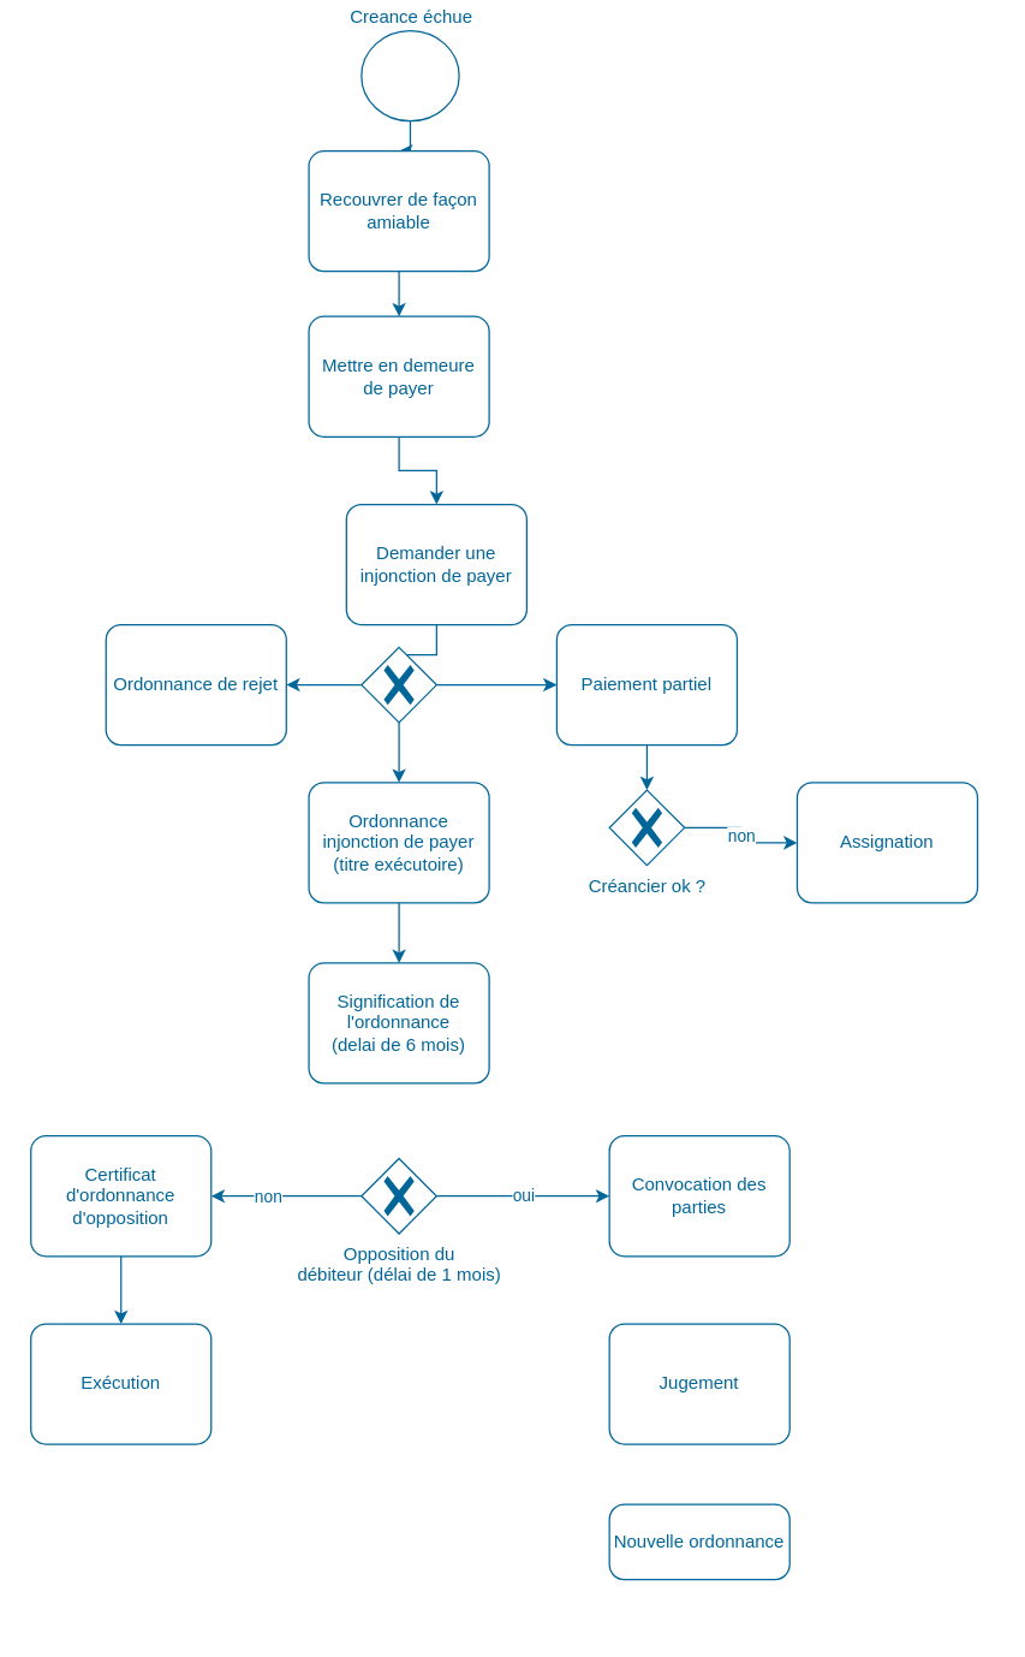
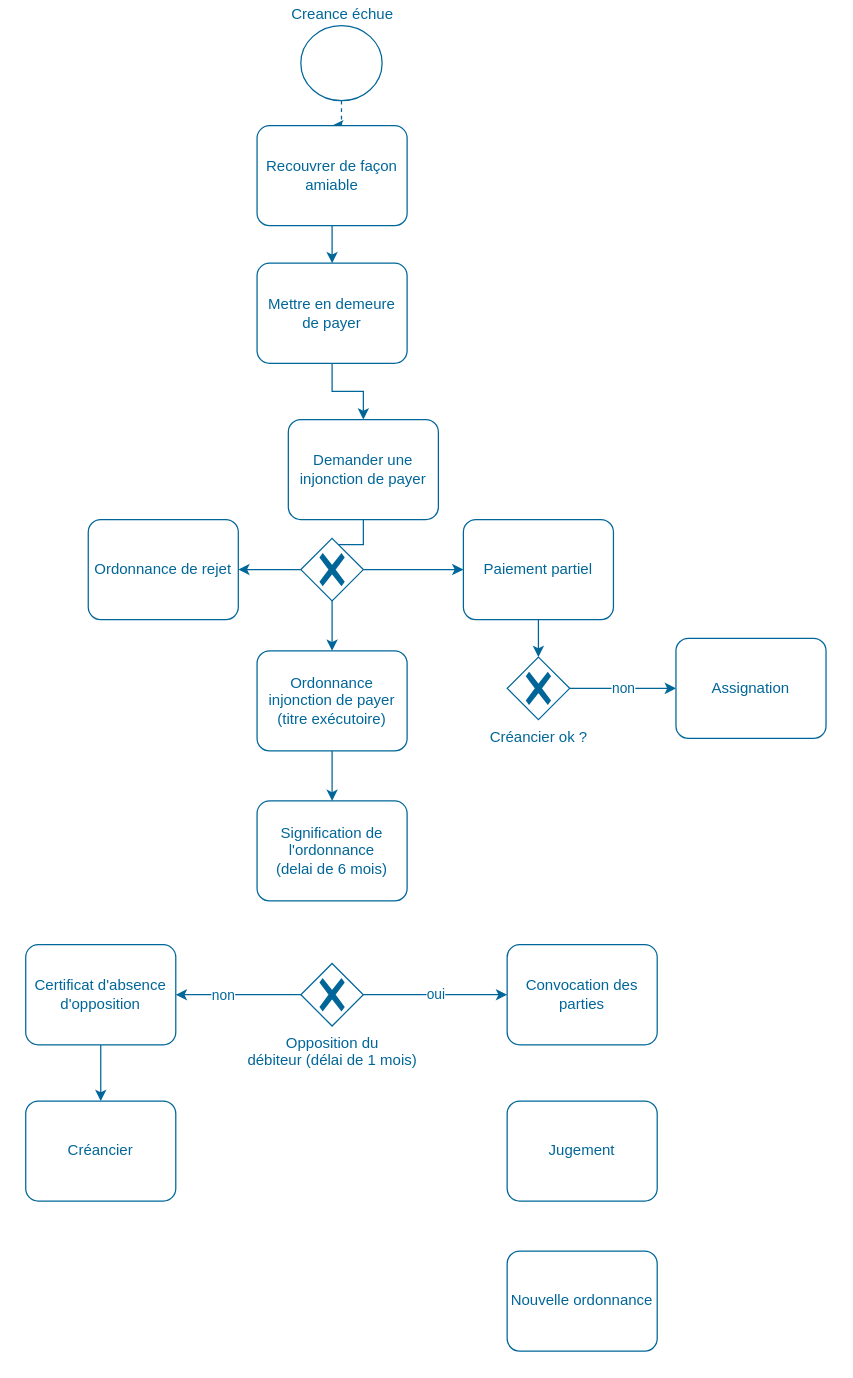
- <mxCell id="2" style="edgeStyle=orthogonalEdgeStyle;rounded=0;orthogonalLoop=1;jettySize=auto;html=1;exitX=0.5;exitY=1;exitDx=0;exitDy=0;exitPerimeter=0;fontColor=#006699;strokeColor=#006699;" edge="1" parent="1" source="3" target="5"><mxGeometry relative="1" as="geometry" /></mxCell>
+ <mxCell id="2" style="edgeStyle=orthogonalEdgeStyle;rounded=0;orthogonalLoop=1;jettySize=auto;html=1;exitX=0.5;exitY=1;exitDx=0;exitDy=0;exitPerimeter=0;fontColor=#006699;strokeColor=#006699;dashed=1;" edge="1" parent="1" source="3" target="5"><mxGeometry relative="1" as="geometry" /></mxCell>
- <mxCell id="20" value="Assignation" style="points=[[0.25,0,0],[0.5,0,0],[0.75,0,0],[1,0.25,0],[1,0.5,0],[1,0.75,0],[0.75,1,0],[0.5,1,0],[0.25,1,0],[0,0.75,0],[0,0.5,0],[0,0.25,0]];shape=mxgraph.bpmn.task;whiteSpace=wrap;rectStyle=rounded;size=10;taskMarker=abstract;fontColor=#006699;strokeColor=#006699;" vertex="1" parent="1"><mxGeometry x="530" y="520" width="120" height="80" as="geometry" /></mxCell>
+ <mxCell id="20" value="Assignation" style="points=[[0.25,0,0],[0.5,0,0],[0.75,0,0],[1,0.25,0],[1,0.5,0],[1,0.75,0],[0.75,1,0],[0.5,1,0],[0.25,1,0],[0,0.75,0],[0,0.5,0],[0,0.25,0]];shape=mxgraph.bpmn.task;whiteSpace=wrap;rectStyle=rounded;size=10;taskMarker=abstract;fontColor=#006699;strokeColor=#006699;" vertex="1" parent="1"><mxGeometry x="540" y="510" width="120" height="80" as="geometry" /></mxCell>
- <mxCell id="31" value="Certificat d'ordonnance d'opposition" style="points=[[0.25,0,0],[0.5,0,0],[0.75,0,0],[1,0.25,0],[1,0.5,0],[1,0.75,0],[0.75,1,0],[0.5,1,0],[0.25,1,0],[0,0.75,0],[0,0.5,0],[0,0.25,0]];shape=mxgraph.bpmn.task;whiteSpace=wrap;rectStyle=rounded;size=10;taskMarker=abstract;fontColor=#006699;strokeColor=#006699;" vertex="1" parent="1"><mxGeometry x="20" y="755" width="120" height="80" as="geometry" /></mxCell>
+ <mxCell id="31" value="Certificat d'absence d'opposition" style="points=[[0.25,0,0],[0.5,0,0],[0.75,0,0],[1,0.25,0],[1,0.5,0],[1,0.75,0],[0.75,1,0],[0.5,1,0],[0.25,1,0],[0,0.75,0],[0,0.5,0],[0,0.25,0]];shape=mxgraph.bpmn.task;whiteSpace=wrap;rectStyle=rounded;size=10;taskMarker=abstract;fontColor=#006699;strokeColor=#006699;" vertex="1" parent="1"><mxGeometry x="20" y="755" width="120" height="80" as="geometry" /></mxCell>
- <mxCell id="32" value="Exécution" style="points=[[0.25,0,0],[0.5,0,0],[0.75,0,0],[1,0.25,0],[1,0.5,0],[1,0.75,0],[0.75,1,0],[0.5,1,0],[0.25,1,0],[0,0.75,0],[0,0.5,0],[0,0.25,0]];shape=mxgraph.bpmn.task;whiteSpace=wrap;rectStyle=rounded;size=10;taskMarker=abstract;fontColor=#006699;strokeColor=#006699;" vertex="1" parent="1"><mxGeometry x="20" y="880" width="120" height="80" as="geometry" /></mxCell>
+ <mxCell id="32" value="Créancier" style="points=[[0.25,0,0],[0.5,0,0],[0.75,0,0],[1,0.25,0],[1,0.5,0],[1,0.75,0],[0.75,1,0],[0.5,1,0],[0.25,1,0],[0,0.75,0],[0,0.5,0],[0,0.25,0]];shape=mxgraph.bpmn.task;whiteSpace=wrap;rectStyle=rounded;size=10;taskMarker=abstract;fontColor=#006699;strokeColor=#006699;" vertex="1" parent="1"><mxGeometry x="20" y="880" width="120" height="80" as="geometry" /></mxCell>
- <mxCell id="29" value="Nouvelle ordonnance" style="points=[[0.25,0,0],[0.5,0,0],[0.75,0,0],[1,0.25,0],[1,0.5,0],[1,0.75,0],[0.75,1,0],[0.5,1,0],[0.25,1,0],[0,0.75,0],[0,0.5,0],[0,0.25,0]];shape=mxgraph.bpmn.task;whiteSpace=wrap;rectStyle=rounded;size=10;taskMarker=abstract;fontColor=#006699;strokeColor=#006699;" vertex="1" parent="1"><mxGeometry x="405" y="1000" width="120" height="50" as="geometry" /></mxCell>
+ <mxCell id="29" value="Nouvelle ordonnance" style="points=[[0.25,0,0],[0.5,0,0],[0.75,0,0],[1,0.25,0],[1,0.5,0],[1,0.75,0],[0.75,1,0],[0.5,1,0],[0.25,1,0],[0,0.75,0],[0,0.5,0],[0,0.25,0]];shape=mxgraph.bpmn.task;whiteSpace=wrap;rectStyle=rounded;size=10;taskMarker=abstract;fontColor=#006699;strokeColor=#006699;" vertex="1" parent="1"><mxGeometry x="405" y="1000" width="120" height="80" as="geometry" /></mxCell>
